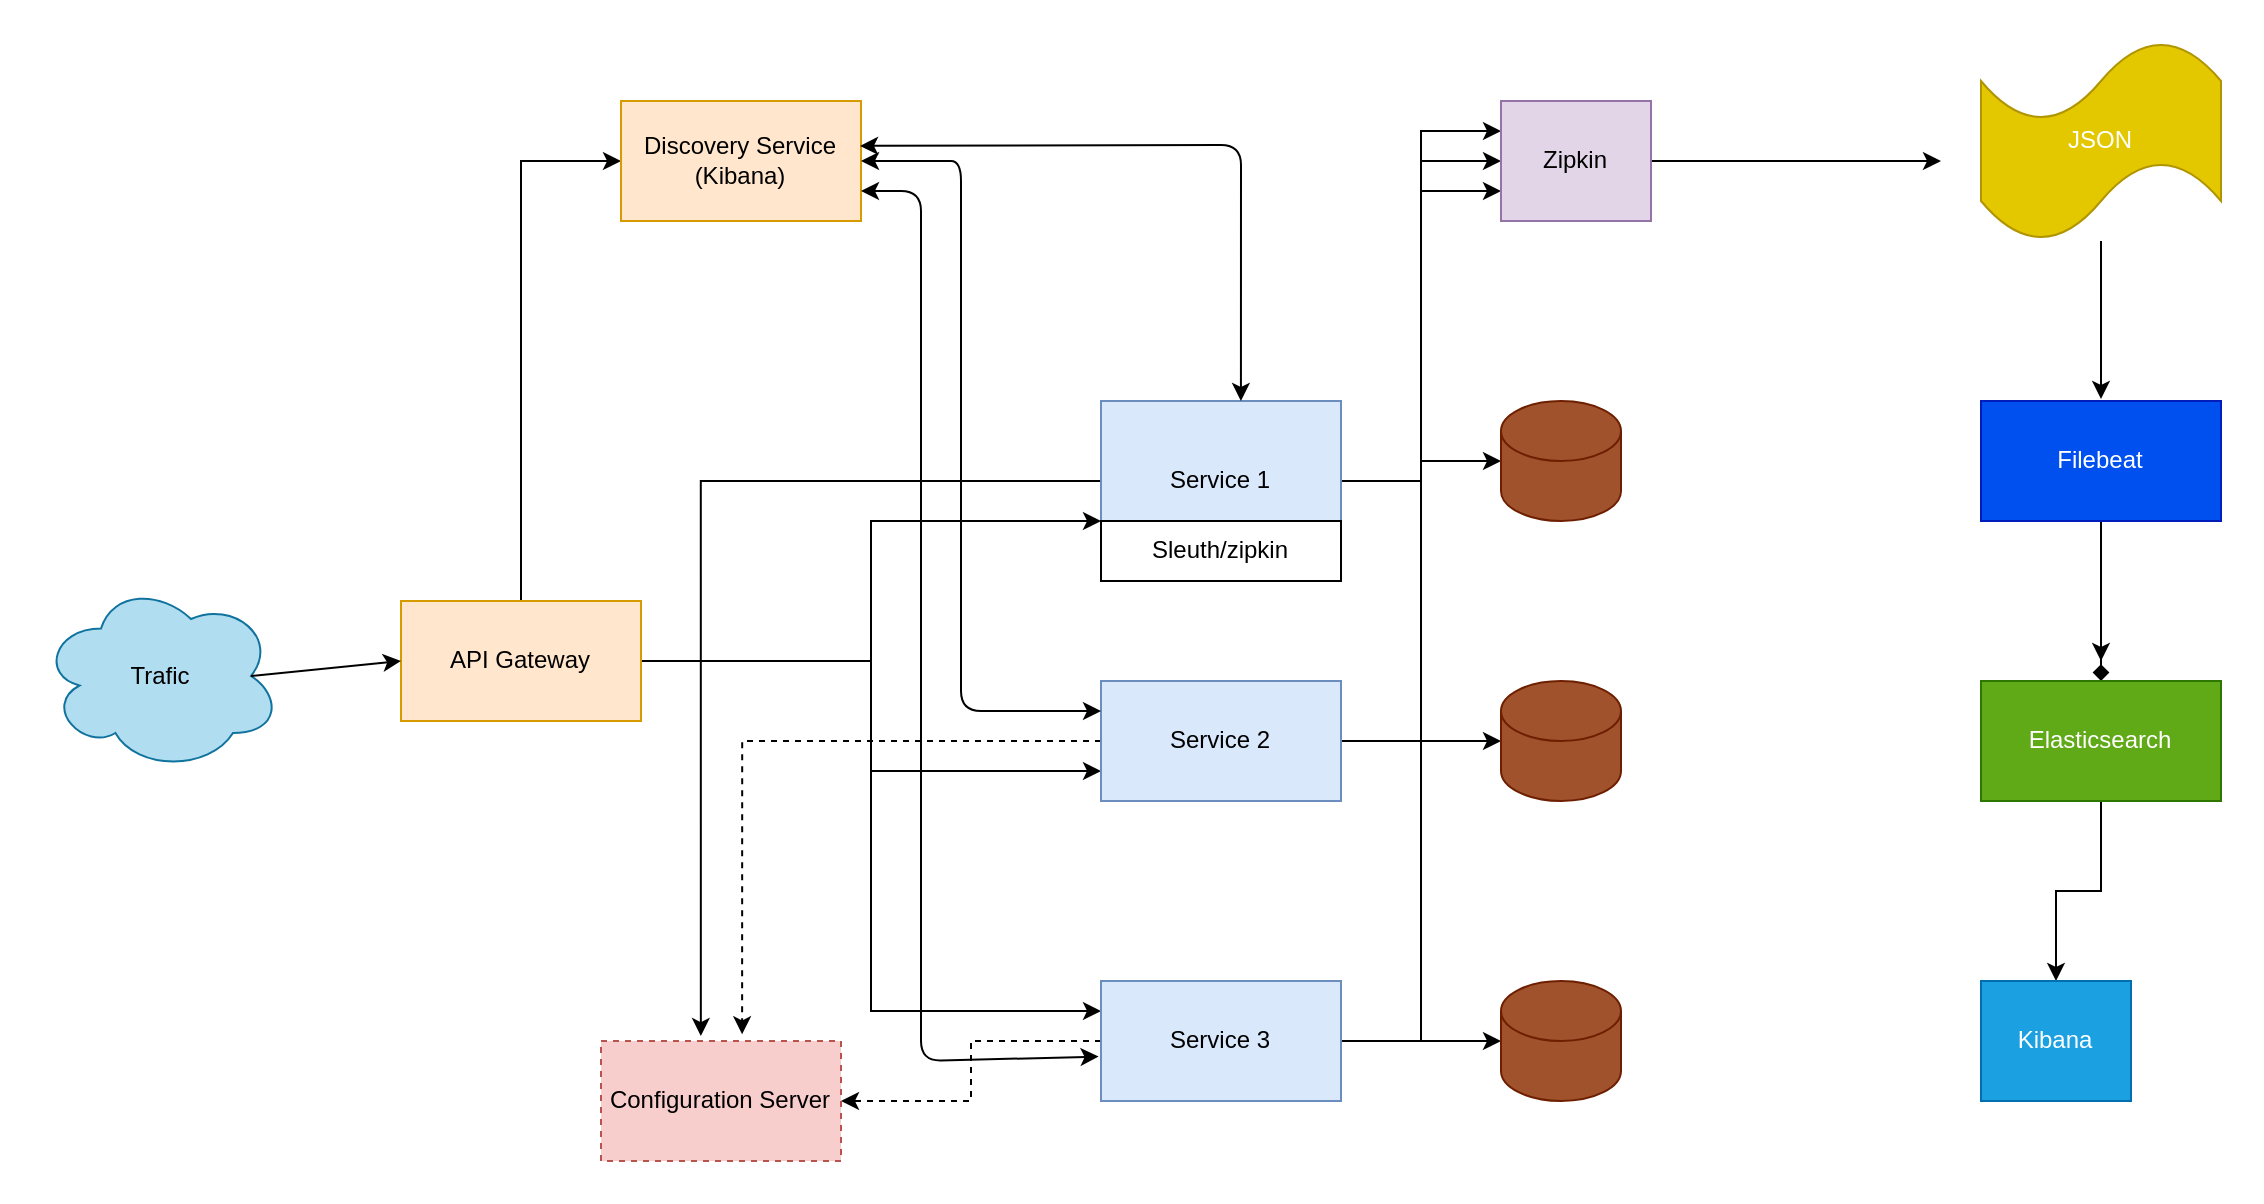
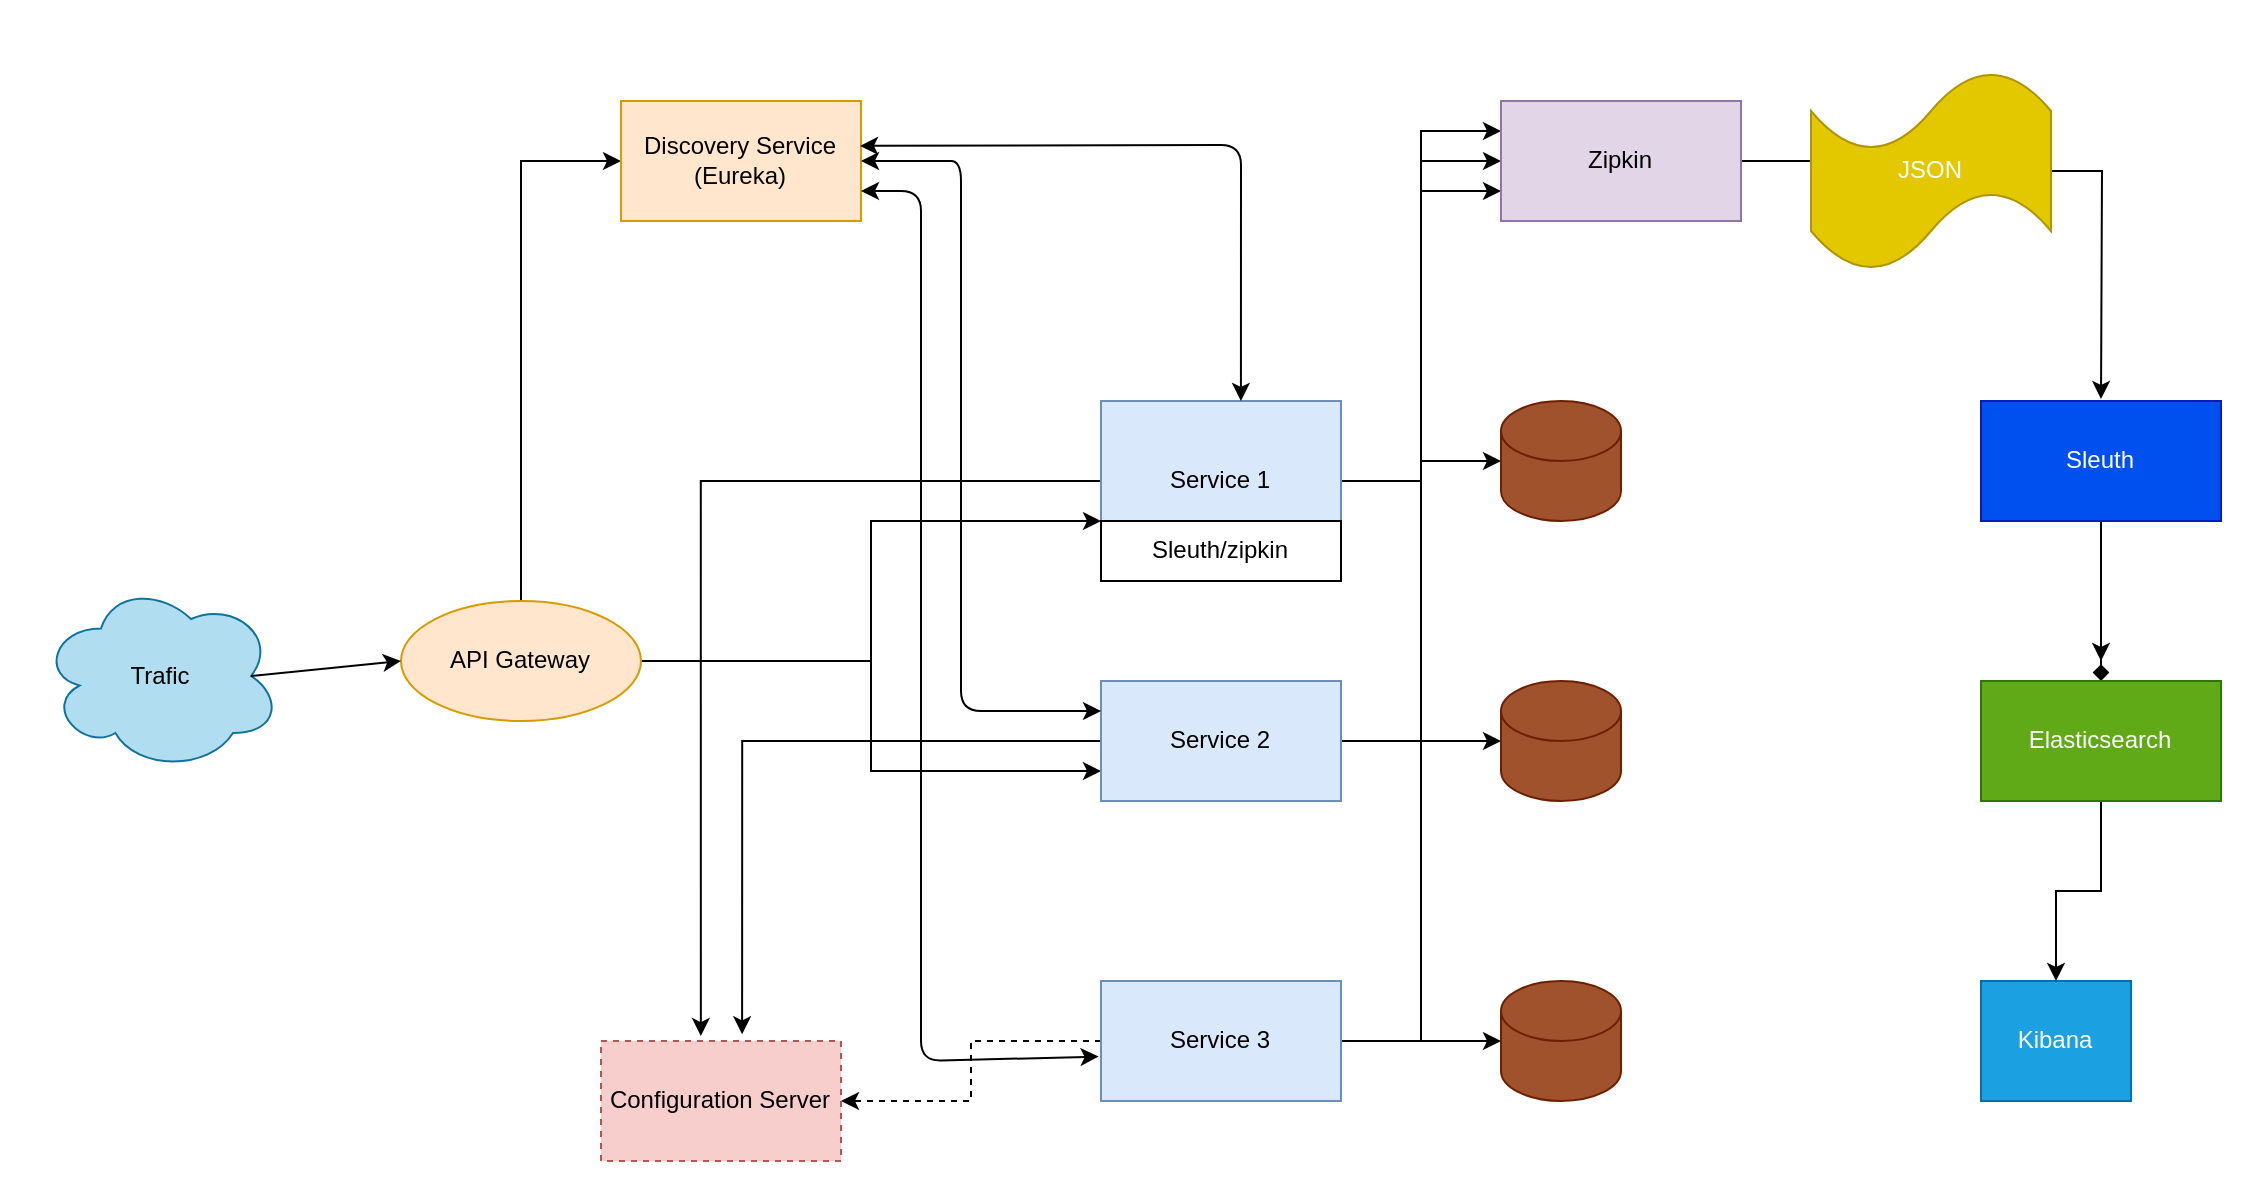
- <mxCell id="32" value="JSON" style="shape=tape;whiteSpace=wrap;html=1;fillColor=#e3c800;strokeColor=#B09500;fontColor=#ffffff;" parent="1" vertex="1"><mxGeometry x="990" y="20" width="120" height="100" as="geometry" /></mxCell>
+ <mxCell id="32" value="JSON" style="shape=tape;whiteSpace=wrap;html=1;fillColor=#e3c800;strokeColor=#B09500;fontColor=#ffffff;" parent="1" vertex="1"><mxGeometry x="905" y="35" width="120" height="100" as="geometry" /></mxCell>
- <mxCell id="20" value="Discovery Service (Kibana)" style="rounded=0;whiteSpace=wrap;html=1;fillColor=#ffe6cc;strokeColor=#d79b00;" parent="1" vertex="1"><mxGeometry x="310" y="50" width="120" height="60" as="geometry" /></mxCell>
+ <mxCell id="20" value="Discovery Service (Eureka)" style="rounded=0;whiteSpace=wrap;html=1;fillColor=#ffe6cc;strokeColor=#d79b00;" parent="1" vertex="1"><mxGeometry x="310" y="50" width="120" height="60" as="geometry" /></mxCell>
- <mxCell id="22" value="Zipkin" style="rounded=0;whiteSpace=wrap;html=1;fillColor=#e1d5e7;strokeColor=#9673a6;" parent="1" vertex="1"><mxGeometry x="750" y="50" width="75" height="60" as="geometry" /></mxCell>
+ <mxCell id="22" value="Zipkin" style="rounded=0;whiteSpace=wrap;html=1;fillColor=#e1d5e7;strokeColor=#9673a6;" parent="1" vertex="1"><mxGeometry x="750" y="50" width="120" height="60" as="geometry" /></mxCell>
- <mxCell id="24" value="Filebeat" style="rounded=0;whiteSpace=wrap;html=1;fillColor=#0050ef;strokeColor=#001DBC;fontColor=#ffffff;" parent="1" vertex="1"><mxGeometry x="990" y="200" width="120" height="60" as="geometry" /></mxCell>
+ <mxCell id="24" value="Sleuth" style="rounded=0;whiteSpace=wrap;html=1;fillColor=#0050ef;strokeColor=#001DBC;fontColor=#ffffff;" parent="1" vertex="1"><mxGeometry x="990" y="200" width="120" height="60" as="geometry" /></mxCell>
- <mxCell id="6" value="API Gateway" style="rounded=0;whiteSpace=wrap;html=1;fillColor=#ffe6cc;strokeColor=#d79b00;" parent="1" vertex="1"><mxGeometry x="200" y="300" width="120" height="60" as="geometry" /></mxCell>
+ <mxCell id="6" value="API Gateway" style="ellipse;whiteSpace=wrap;html=1;fillColor=#ffe6cc;strokeColor=#d79b00;" parent="1" vertex="1"><mxGeometry x="200" y="300" width="120" height="60" as="geometry" /></mxCell>
- <mxCell id="14" style="edgeStyle=orthogonalEdgeStyle;rounded=0;orthogonalLoop=1;jettySize=auto;html=1;entryX=0.588;entryY=-0.056;entryDx=0;entryDy=0;entryPerimeter=0;dashed=1;" parent="1" source="15" target="30" edge="1"><mxGeometry relative="1" as="geometry" /></mxCell>
+ <mxCell id="14" style="edgeStyle=orthogonalEdgeStyle;rounded=0;orthogonalLoop=1;jettySize=auto;html=1;entryX=0.588;entryY=-0.056;entryDx=0;entryDy=0;entryPerimeter=0;" parent="1" source="15" target="30" edge="1"><mxGeometry relative="1" as="geometry" /></mxCell>
- <mxCell id="5" style="edgeStyle=orthogonalEdgeStyle;rounded=0;orthogonalLoop=1;jettySize=auto;html=1;entryX=0;entryY=0.25;entryDx=0;entryDy=0;" parent="1" source="6" target="19" edge="1"><mxGeometry relative="1" as="geometry" /></mxCell>
